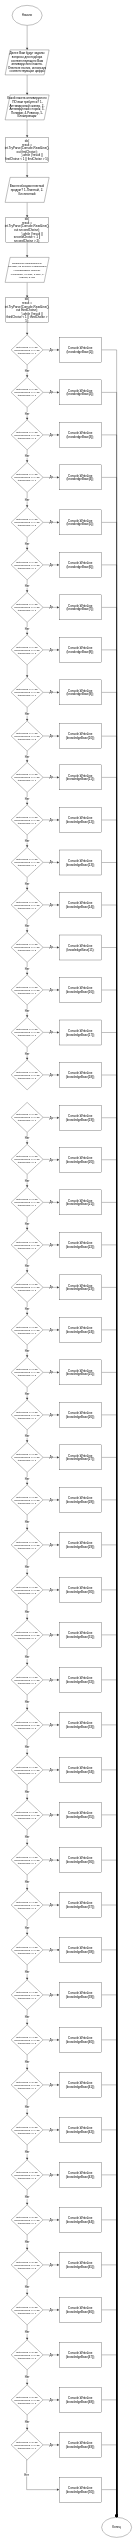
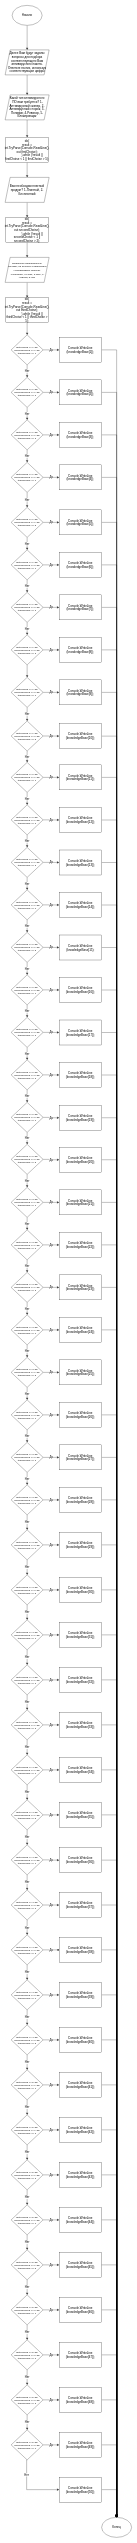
- <mxCell id="7" value="Какой пакета антивирусного&lt;br&gt;&amp;nbsp;ПО вам требуется? 1-Антивирусный сканер, 2-Антивирусный сторож, 3-Полифаг, 4-Ревизор, 5-Блокировщик" style="shape=parallelogram;perimeter=parallelogramPerimeter;whiteSpace=wrap;html=1;fixedSize=1;" parent="1" vertex="1"><mxGeometry x="20" y="378" width="176" height="100" as="geometry" /></mxCell>
+ <mxCell id="7" value="Какой тип антивирусного&lt;br&gt;&amp;nbsp;ПО вам требуется? 1-Антивирусный сканер, 2-Антивирусный сторож, 3-Полифаг, 4-Ревизор, 5-Блокировщик" style="shape=parallelogram;perimeter=parallelogramPerimeter;whiteSpace=wrap;html=1;fixedSize=1;" parent="1" vertex="1"><mxGeometry x="20" y="378" width="176" height="100" as="geometry" /></mxCell>
+ <mxCell id="52" value="Нет" style="edgeStyle=orthogonalEdgeStyle;rounded=0;orthogonalLoop=1;jettySize=auto;html=1;entryX=0.5;entryY=0;entryDx=0;entryDy=0;" parent="1" source="53" target="55" edge="1"><mxGeometry relative="1" as="geometry" /></mxCell>
- <mxCell id="190" style="edgeStyle=orthogonalEdgeStyle;rounded=0;orthogonalLoop=1;jettySize=auto;html=1;entryX=0.5;entryY=0;entryDx=0;entryDy=0;" parent="1" source="191" target="264" edge="1"><mxGeometry relative="1" as="geometry"><Array as="points"><mxPoint x="466" y="5488" /></Array></mxGeometry></mxCell>
